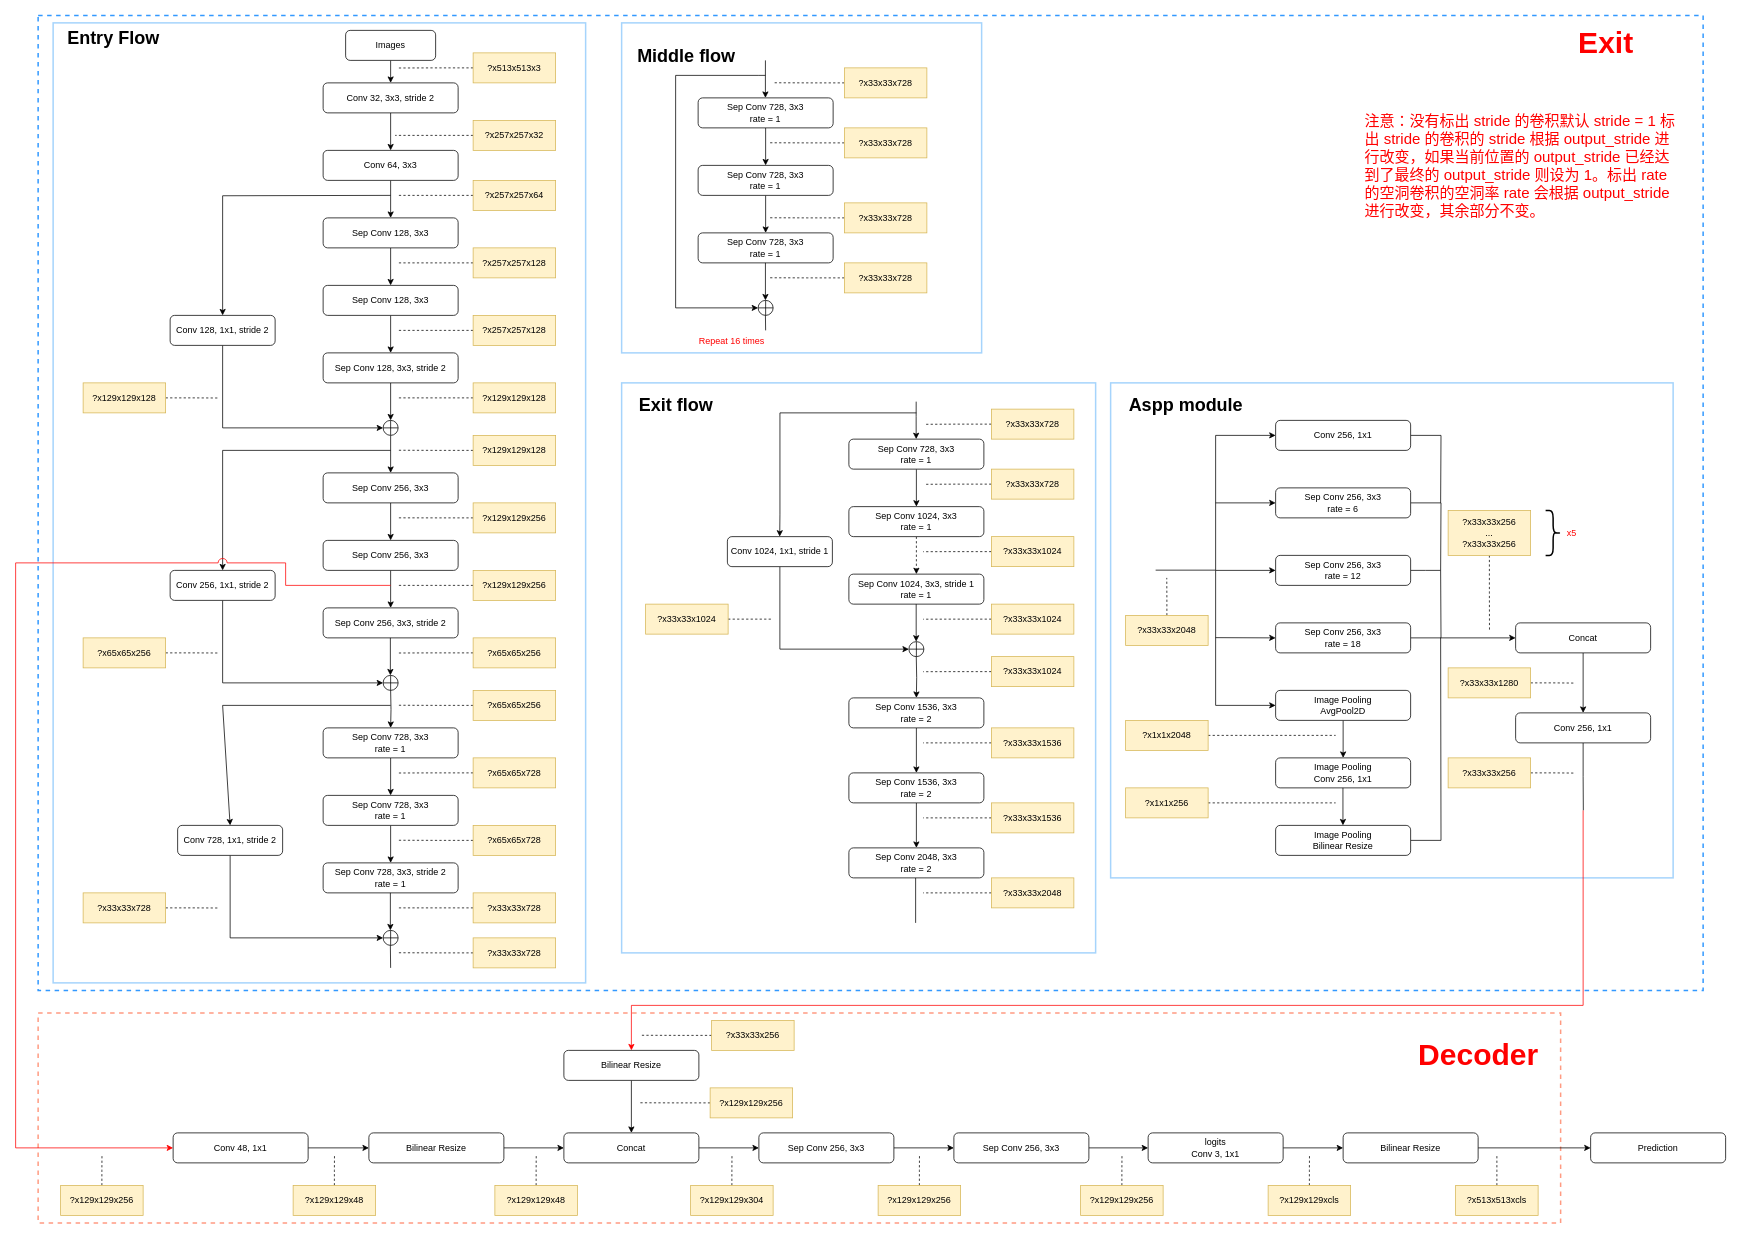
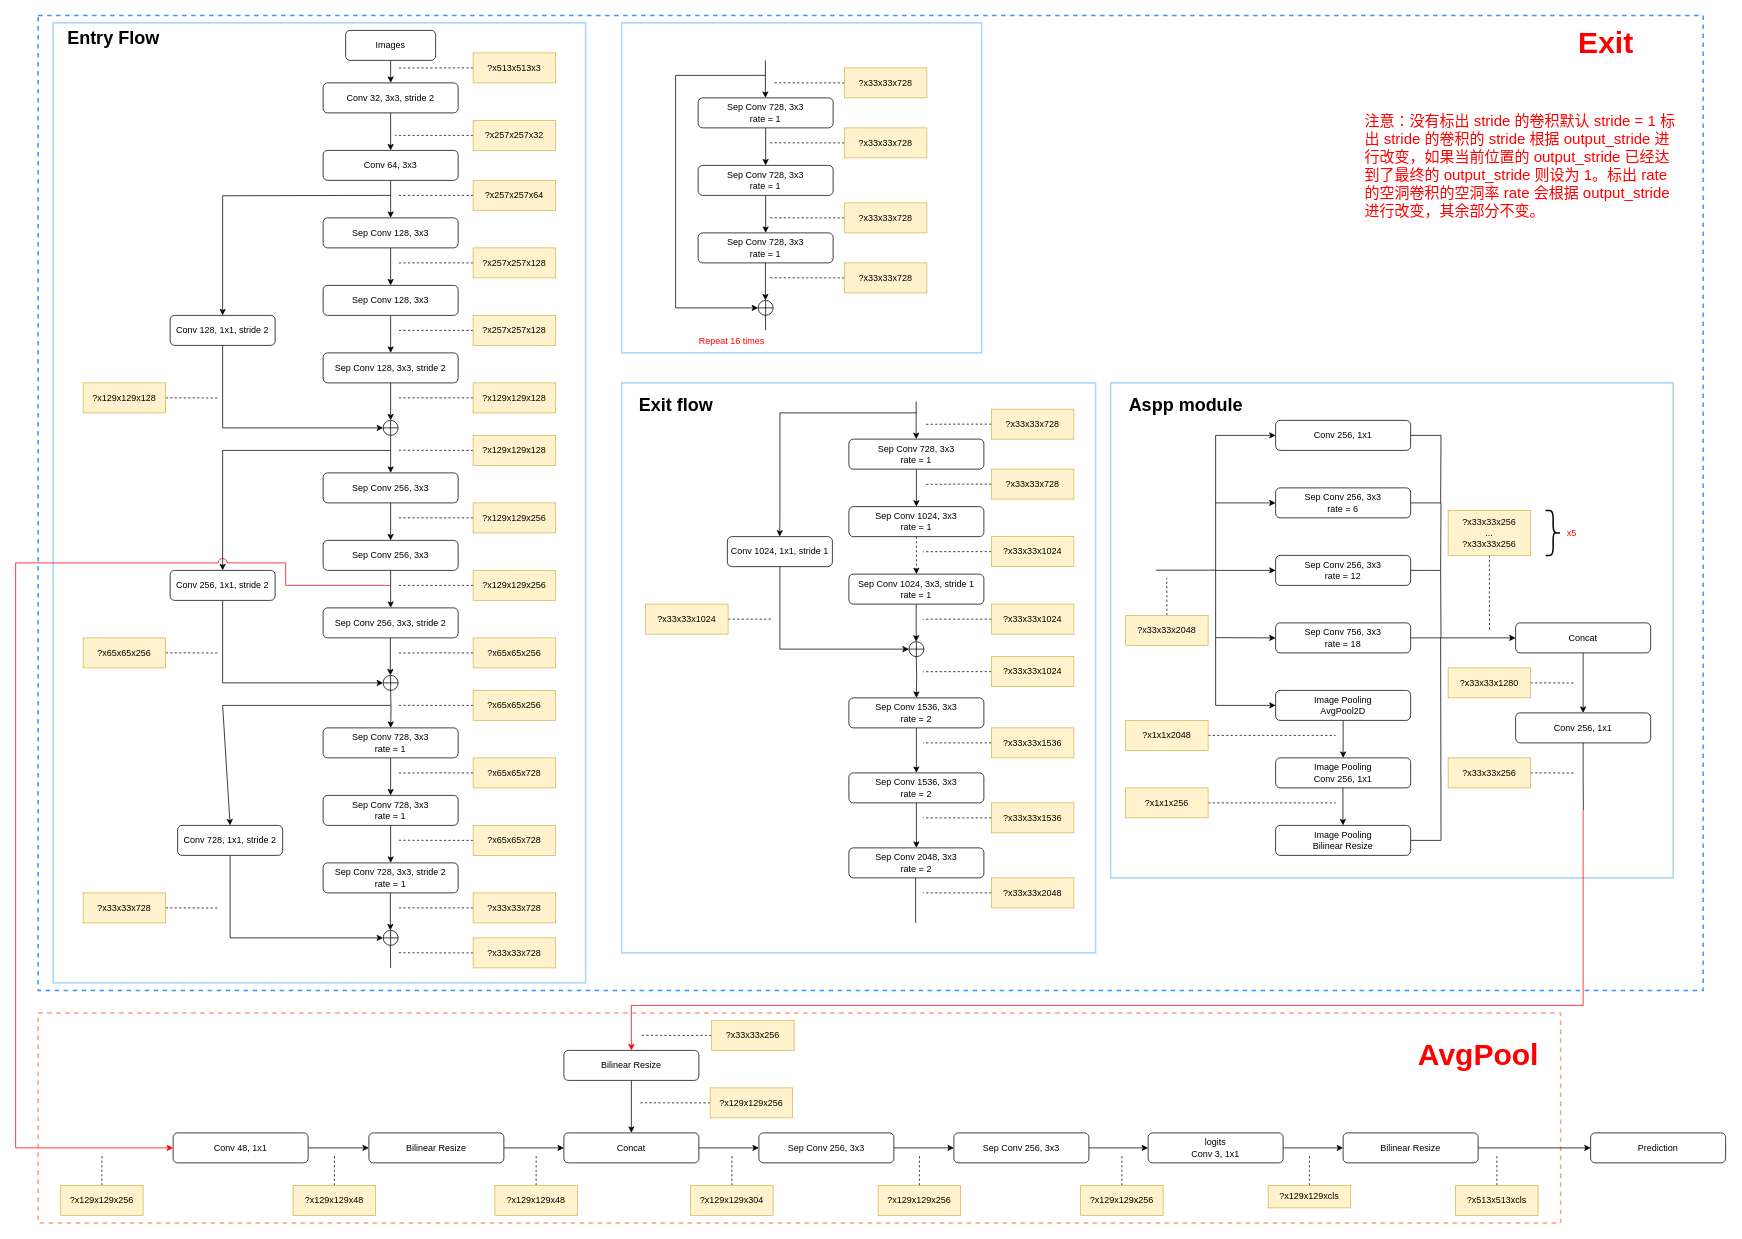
- <mxCell id="98" value="Middle flow" style="text;strokeColor=none;fillColor=none;html=1;fontSize=24;fontStyle=1;verticalAlign=middle;align=center;" parent="1" vertex="1"><mxGeometry x="839" y="55" width="150" height="40" as="geometry" /></mxCell>
- <mxCell id="149" value="Sep Conv 256, 3x3&lt;br&gt;rate = 18" style="rounded=1;whiteSpace=wrap;html=1;" parent="1" vertex="1"><mxGeometry x="1700" y="830" width="180" height="40" as="geometry" /></mxCell>
+ <mxCell id="149" value="Sep Conv 756, 3x3&lt;br&gt;rate = 18" style="rounded=1;whiteSpace=wrap;html=1;" parent="1" vertex="1"><mxGeometry x="1700" y="830" width="180" height="40" as="geometry" /></mxCell>
- <mxCell id="217" value="Decoder" style="text;strokeColor=none;fillColor=none;html=1;fontSize=40;fontStyle=1;verticalAlign=middle;align=center;fontColor=#FF0000;" parent="1" vertex="1"><mxGeometry x="1870" y="1370" width="200" height="70" as="geometry" /></mxCell>
+ <mxCell id="217" value="AvgPool" style="text;strokeColor=none;fillColor=none;html=1;fontSize=40;fontStyle=1;verticalAlign=middle;align=center;fontColor=#FF0000;" parent="1" vertex="1"><mxGeometry x="1870" y="1370" width="200" height="70" as="geometry" /></mxCell>
- <mxCell id="210" value="?x129x129xcls" style="text;html=1;strokeColor=#d6b656;fillColor=#fff2cc;align=center;verticalAlign=middle;whiteSpace=wrap;rounded=0;" parent="1" vertex="1"><mxGeometry x="1690" y="1580" width="110" height="40" as="geometry" /></mxCell>
+ <mxCell id="210" value="?x129x129xcls" style="text;html=1;strokeColor=#d6b656;fillColor=#fff2cc;align=center;verticalAlign=middle;whiteSpace=wrap;rounded=0;" parent="1" vertex="1"><mxGeometry x="1690" y="1580" width="110" height="30" as="geometry" /></mxCell>
